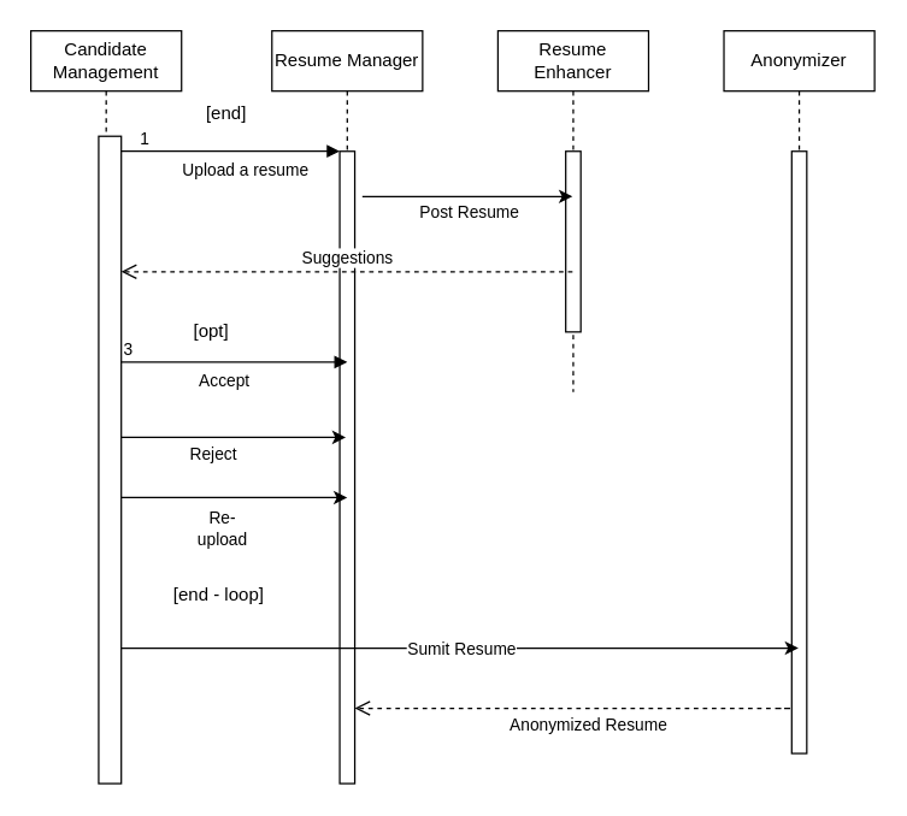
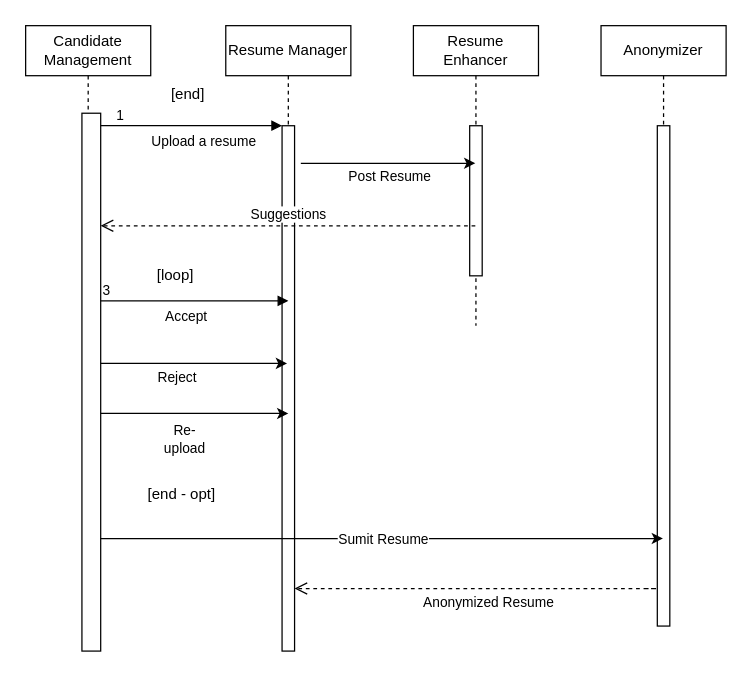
- <mxCell id="13" value="[opt]" style="text;html=1;align=center;verticalAlign=middle;whiteSpace=wrap;rounded=0;" parent="1" vertex="1"><mxGeometry x="110" y="205" width="60" height="30" as="geometry" /></mxCell>
+ <mxCell id="13" value="[loop]" style="text;html=1;align=center;verticalAlign=middle;whiteSpace=wrap;rounded=0;" parent="1" vertex="1"><mxGeometry x="110" y="205" width="60" height="30" as="geometry" /></mxCell>
- <mxCell id="19" value="[end - loop]" style="text;html=1;align=center;verticalAlign=middle;whiteSpace=wrap;rounded=0;" parent="1" vertex="1"><mxGeometry x="110" y="380" width="70" height="30" as="geometry" /></mxCell>
+ <mxCell id="19" value="[end - opt]" style="text;html=1;align=center;verticalAlign=middle;whiteSpace=wrap;rounded=0;" parent="1" vertex="1"><mxGeometry x="110" y="380" width="70" height="30" as="geometry" /></mxCell>
